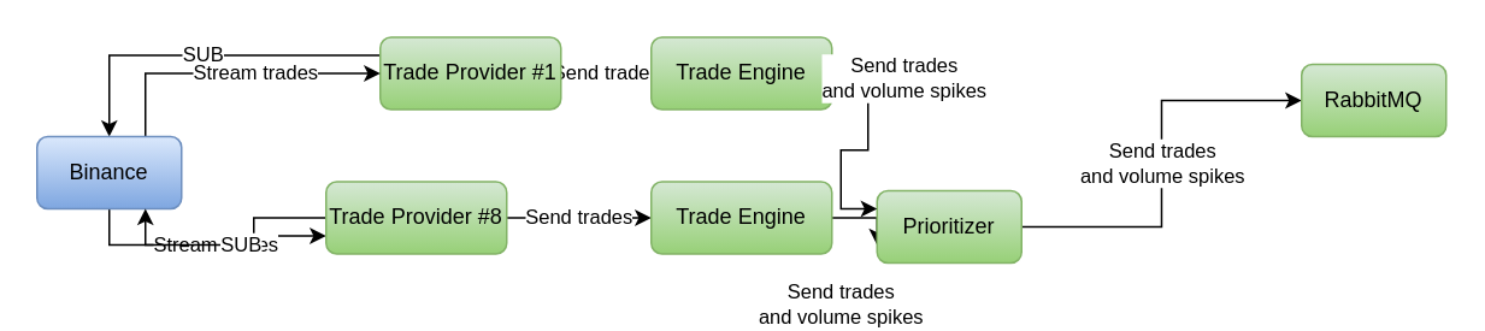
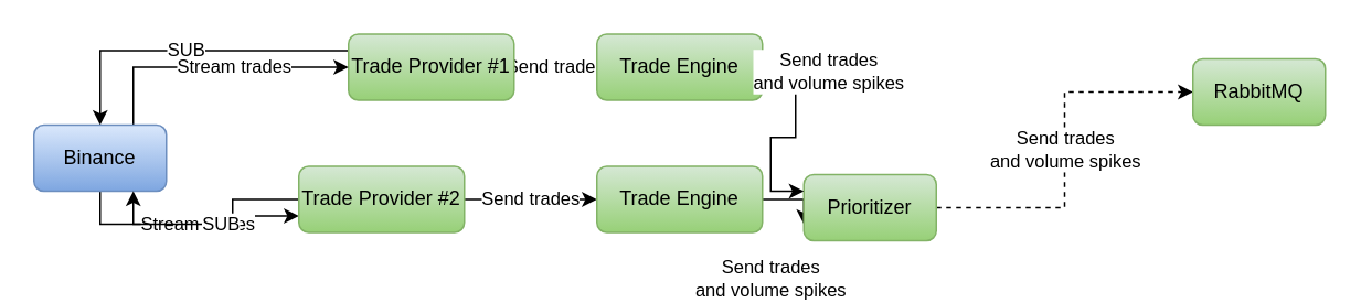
- <mxCell id="14" value="Trade Provider #8" style="rounded=1;whiteSpace=wrap;html=1;fillColor=#d5e8d4;gradientColor=#97d077;strokeColor=#82b366;" parent="1" vertex="1"><mxGeometry x="180" y="100" width="100" height="40" as="geometry" /></mxCell>
+ <mxCell id="14" value="Trade Provider #2" style="rounded=1;whiteSpace=wrap;html=1;fillColor=#d5e8d4;gradientColor=#97d077;strokeColor=#82b366;" parent="1" vertex="1"><mxGeometry x="180" y="100" width="100" height="40" as="geometry" /></mxCell>
- <mxCell id="3" value="Send trades&lt;br&gt;and volume spikes" style="edgeStyle=orthogonalEdgeStyle;rounded=0;orthogonalLoop=1;jettySize=auto;html=1;entryX=0;entryY=0.5;entryDx=0;entryDy=0;exitX=1;exitY=0.5;exitDx=0;exitDy=0;" parent="1" source="15" target="9" edge="1"><mxGeometry relative="1" as="geometry"><mxPoint x="760" y="-10" as="sourcePoint" /></mxGeometry></mxCell>
+ <mxCell id="3" value="Send trades&lt;br&gt;and volume spikes" style="edgeStyle=orthogonalEdgeStyle;rounded=0;orthogonalLoop=1;jettySize=auto;html=1;entryX=0;entryY=0.5;entryDx=0;entryDy=0;exitX=1;exitY=0.5;exitDx=0;exitDy=0;dashed=1;" parent="1" source="15" target="9" edge="1"><mxGeometry relative="1" as="geometry"><mxPoint x="760" y="-10" as="sourcePoint" /></mxGeometry></mxCell>
